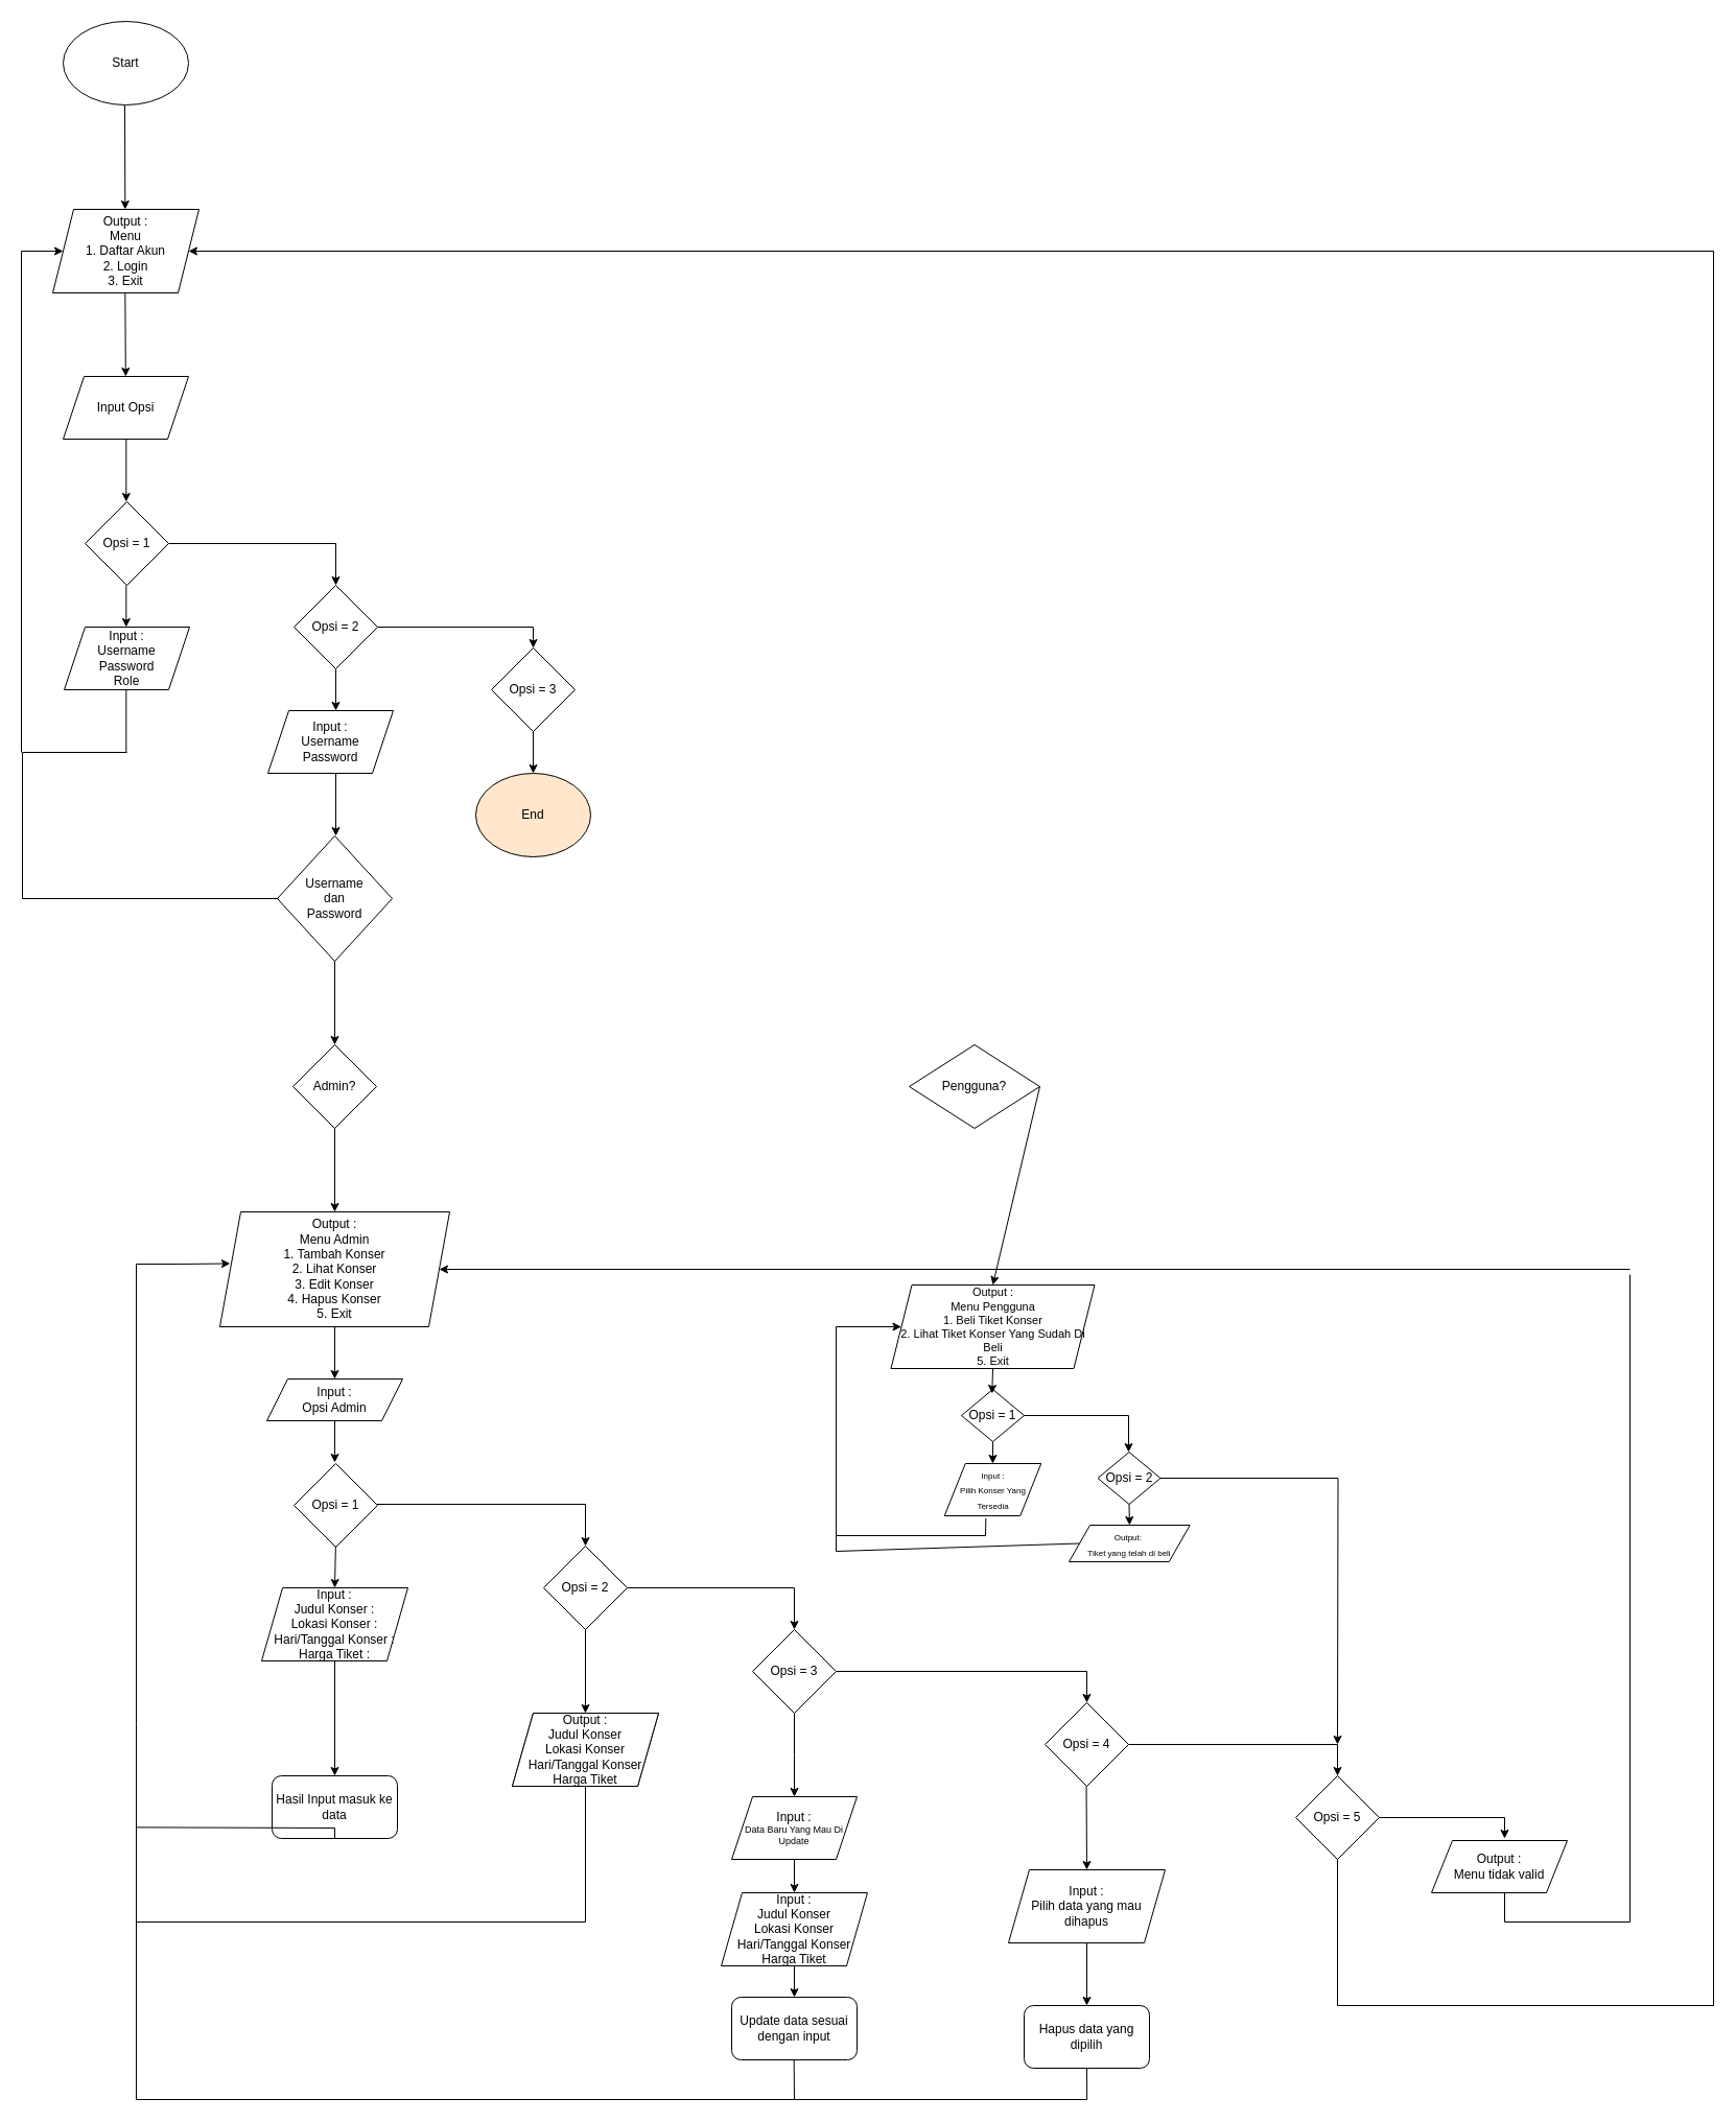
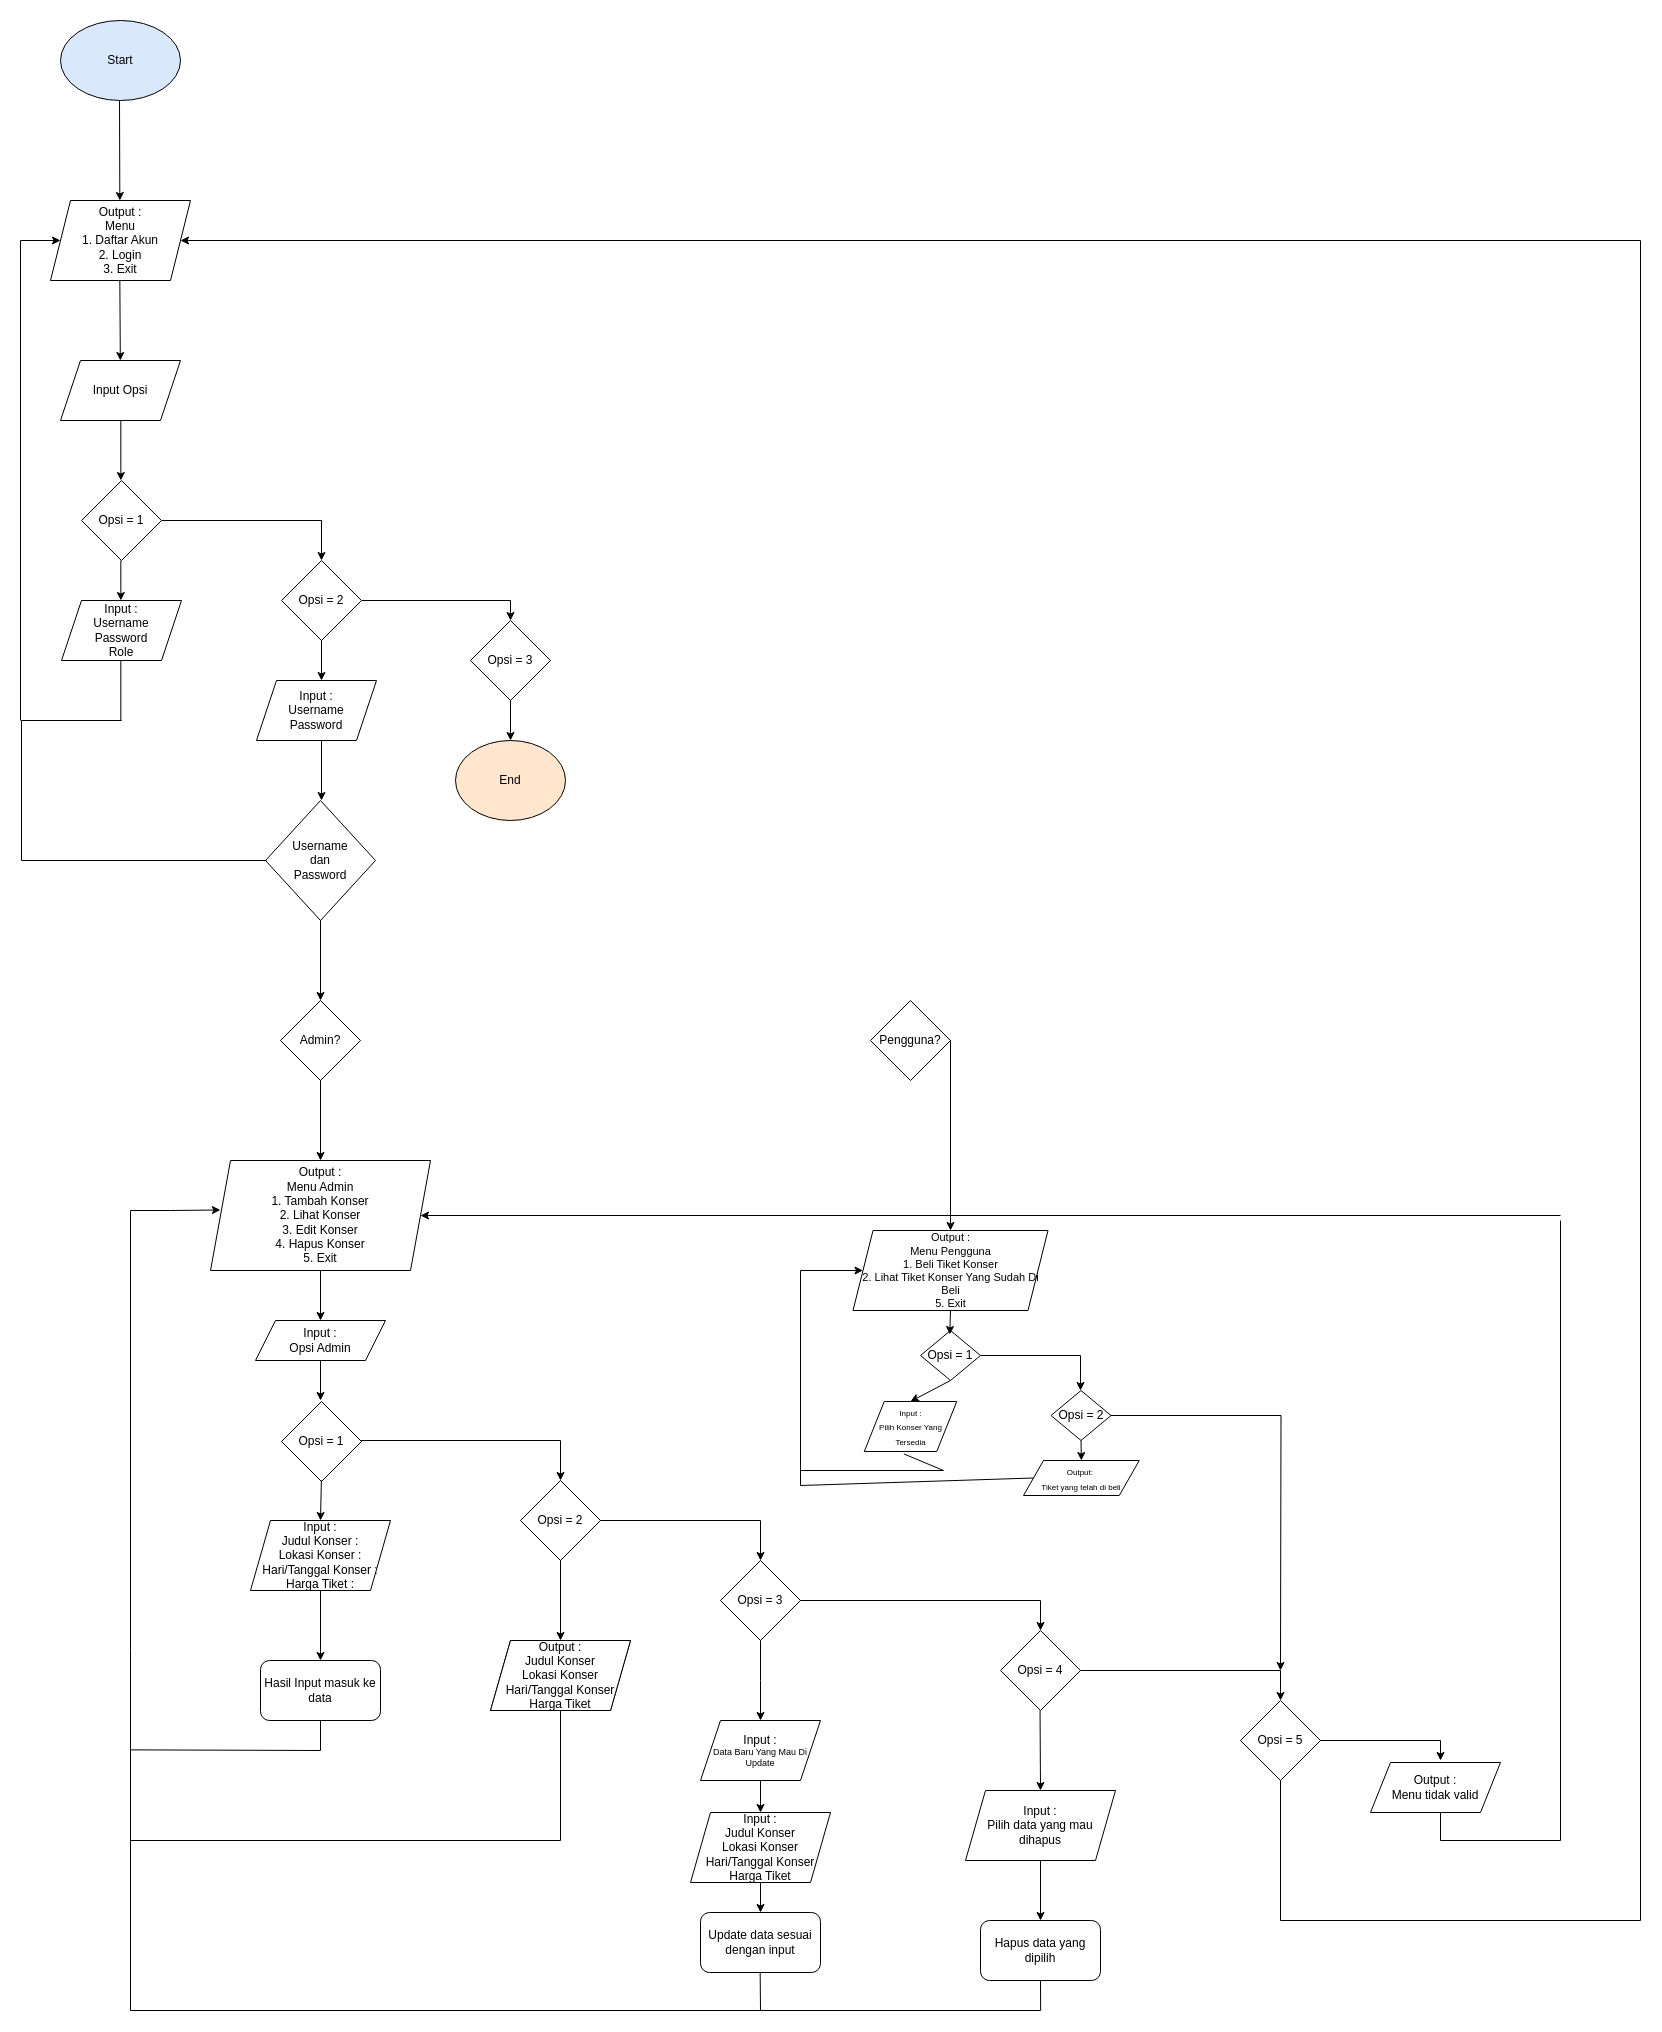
- <mxCell id="2" value="Start" style="ellipse;whiteSpace=wrap;html=1;" parent="1" vertex="1"><mxGeometry x="60" y="20" width="120" height="80" as="geometry" /></mxCell>
+ <mxCell id="2" value="Start" style="ellipse;whiteSpace=wrap;html=1;fillColor=#dae8fc;" parent="1" vertex="1"><mxGeometry x="60" y="20" width="120" height="80" as="geometry" /></mxCell>
- <mxCell id="85" value="Pengguna?" style="rhombus;whiteSpace=wrap;html=1;" vertex="1" parent="1"><mxGeometry x="870" y="1000" width="125" height="80" as="geometry" /></mxCell>
+ <mxCell id="85" value="Pengguna?" style="rhombus;whiteSpace=wrap;html=1;" vertex="1" parent="1"><mxGeometry x="870" y="1000" width="80" height="80" as="geometry" /></mxCell>
- <mxCell id="90" value="&lt;span style=&quot;font-size: 8px;&quot;&gt;Input :&lt;/span&gt;&lt;div&gt;&lt;span style=&quot;font-size: 8px;&quot;&gt;Pilih Konser Yang Tersedia&lt;/span&gt;&lt;/div&gt;" style="shape=parallelogram;perimeter=parallelogramPerimeter;whiteSpace=wrap;html=1;fixedSize=1;" vertex="1" parent="1"><mxGeometry x="903.75" y="1401" width="92.5" height="50" as="geometry" /></mxCell>
+ <mxCell id="90" value="&lt;span style=&quot;font-size: 8px;&quot;&gt;Input :&lt;/span&gt;&lt;div&gt;&lt;span style=&quot;font-size: 8px;&quot;&gt;Pilih Konser Yang Tersedia&lt;/span&gt;&lt;/div&gt;" style="shape=parallelogram;perimeter=parallelogramPerimeter;whiteSpace=wrap;html=1;fixedSize=1;" vertex="1" parent="1"><mxGeometry x="863.75" y="1401" width="92.5" height="50" as="geometry" /></mxCell>
- <mxCell id="42" value="Hasil Input masuk ke data" style="rounded=1;whiteSpace=wrap;html=1;" parent="1" vertex="1"><mxGeometry x="260" y="1700" width="120" height="60" as="geometry" /></mxCell>
+ <mxCell id="42" value="Hasil Input masuk ke data" style="rounded=1;whiteSpace=wrap;html=1;" parent="1" vertex="1"><mxGeometry x="260" y="1660" width="120" height="60" as="geometry" /></mxCell>
